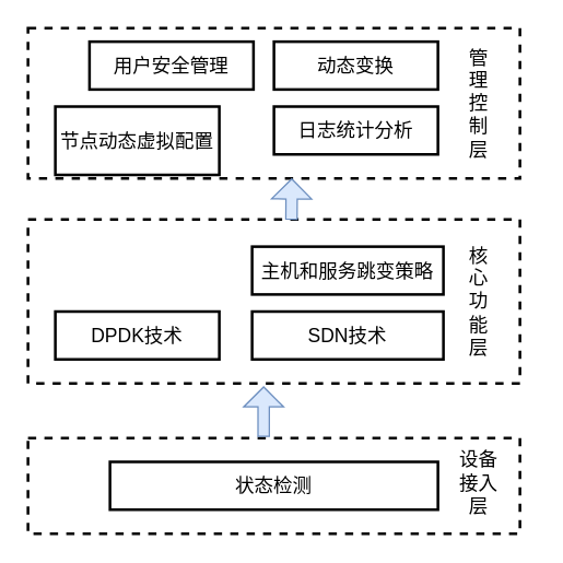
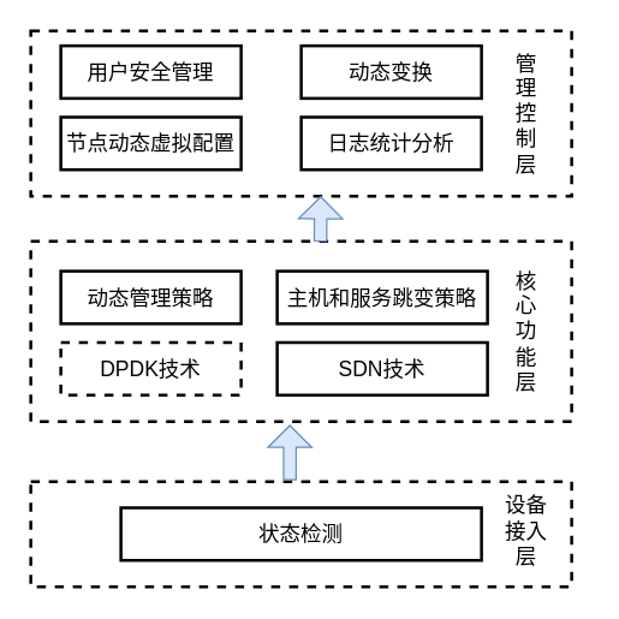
- <mxCell id="18" value="用户安全管理" style="rounded=0;whiteSpace=wrap;html=1;strokeWidth=2;fillColor=none;fontSize=14;" vertex="1" parent="1"><mxGeometry x="65" y="30" width="120" height="35" as="geometry" /></mxCell>
+ <mxCell id="18" value="用户安全管理" style="rounded=0;whiteSpace=wrap;html=1;strokeWidth=2;fillColor=none;fontSize=14;" vertex="1" parent="1"><mxGeometry x="40" y="30" width="120" height="35" as="geometry" /></mxCell>
- <mxCell id="3" value="节点动态虚拟配置" style="rounded=0;whiteSpace=wrap;html=1;strokeWidth=2;fillColor=none;fontSize=14;" vertex="1" parent="1"><mxGeometry x="40" y="77.5" width="120" height="50" as="geometry" /></mxCell>
+ <mxCell id="3" value="节点动态虚拟配置" style="rounded=0;whiteSpace=wrap;html=1;strokeWidth=2;fillColor=none;fontSize=14;" vertex="1" parent="1"><mxGeometry x="40" y="77.5" width="120" height="35" as="geometry" /></mxCell>
+ <mxCell id="15" value="动态管理策略" style="rounded=0;whiteSpace=wrap;html=1;strokeWidth=2;fillColor=none;fontSize=14;" vertex="1" parent="1"><mxGeometry x="40" y="180" width="120" height="35" as="geometry" /></mxCell>
- <mxCell id="7" value="DPDK技术" style="rounded=0;whiteSpace=wrap;html=1;strokeWidth=2;fillColor=none;fontSize=14;" vertex="1" parent="1"><mxGeometry x="40" y="227.5" width="120" height="35" as="geometry" /></mxCell>
+ <mxCell id="7" value="DPDK技术" style="rounded=0;whiteSpace=wrap;html=1;strokeWidth=2;fillColor=none;fontSize=14;dashed=1;" vertex="1" parent="1"><mxGeometry x="40" y="227.5" width="120" height="35" as="geometry" /></mxCell>
